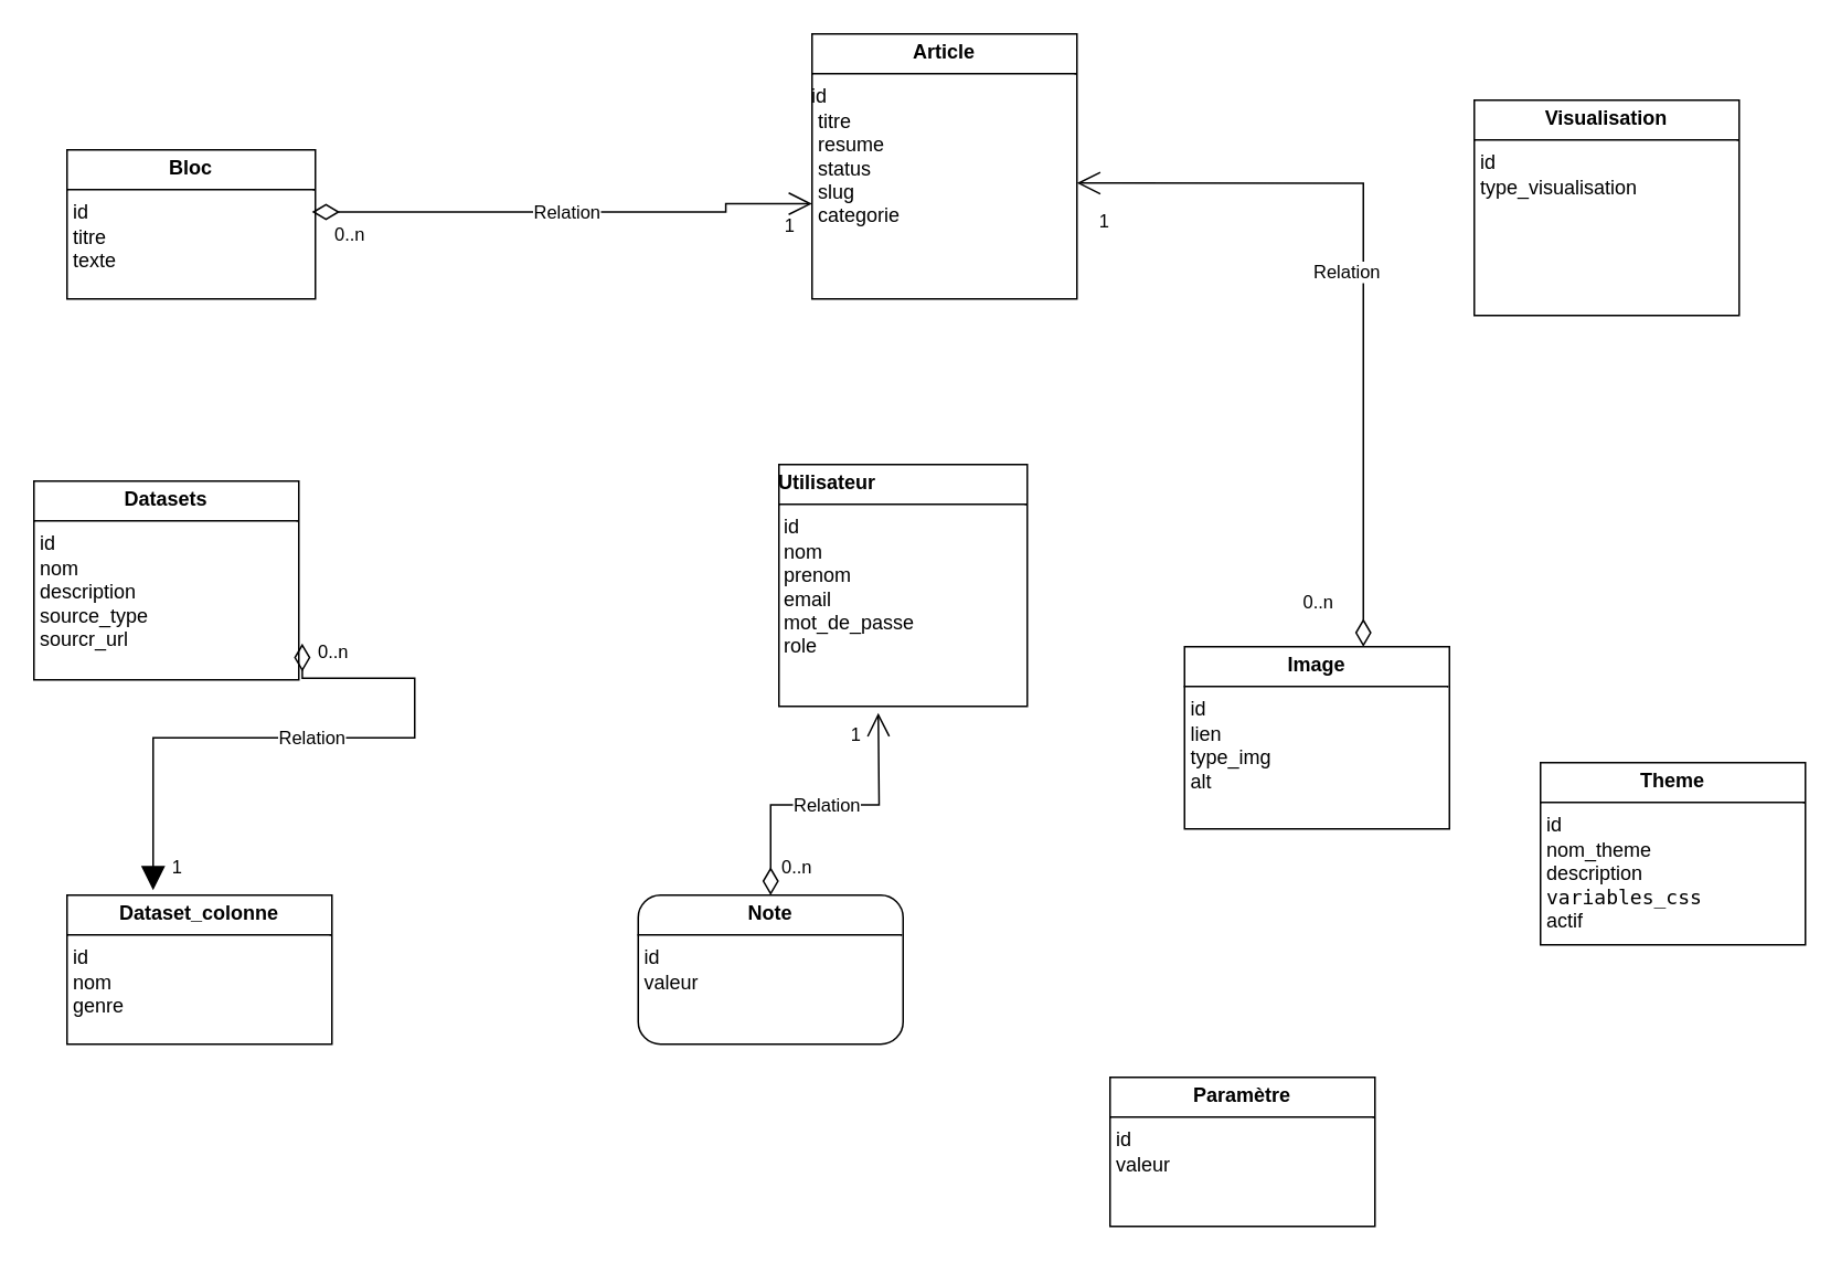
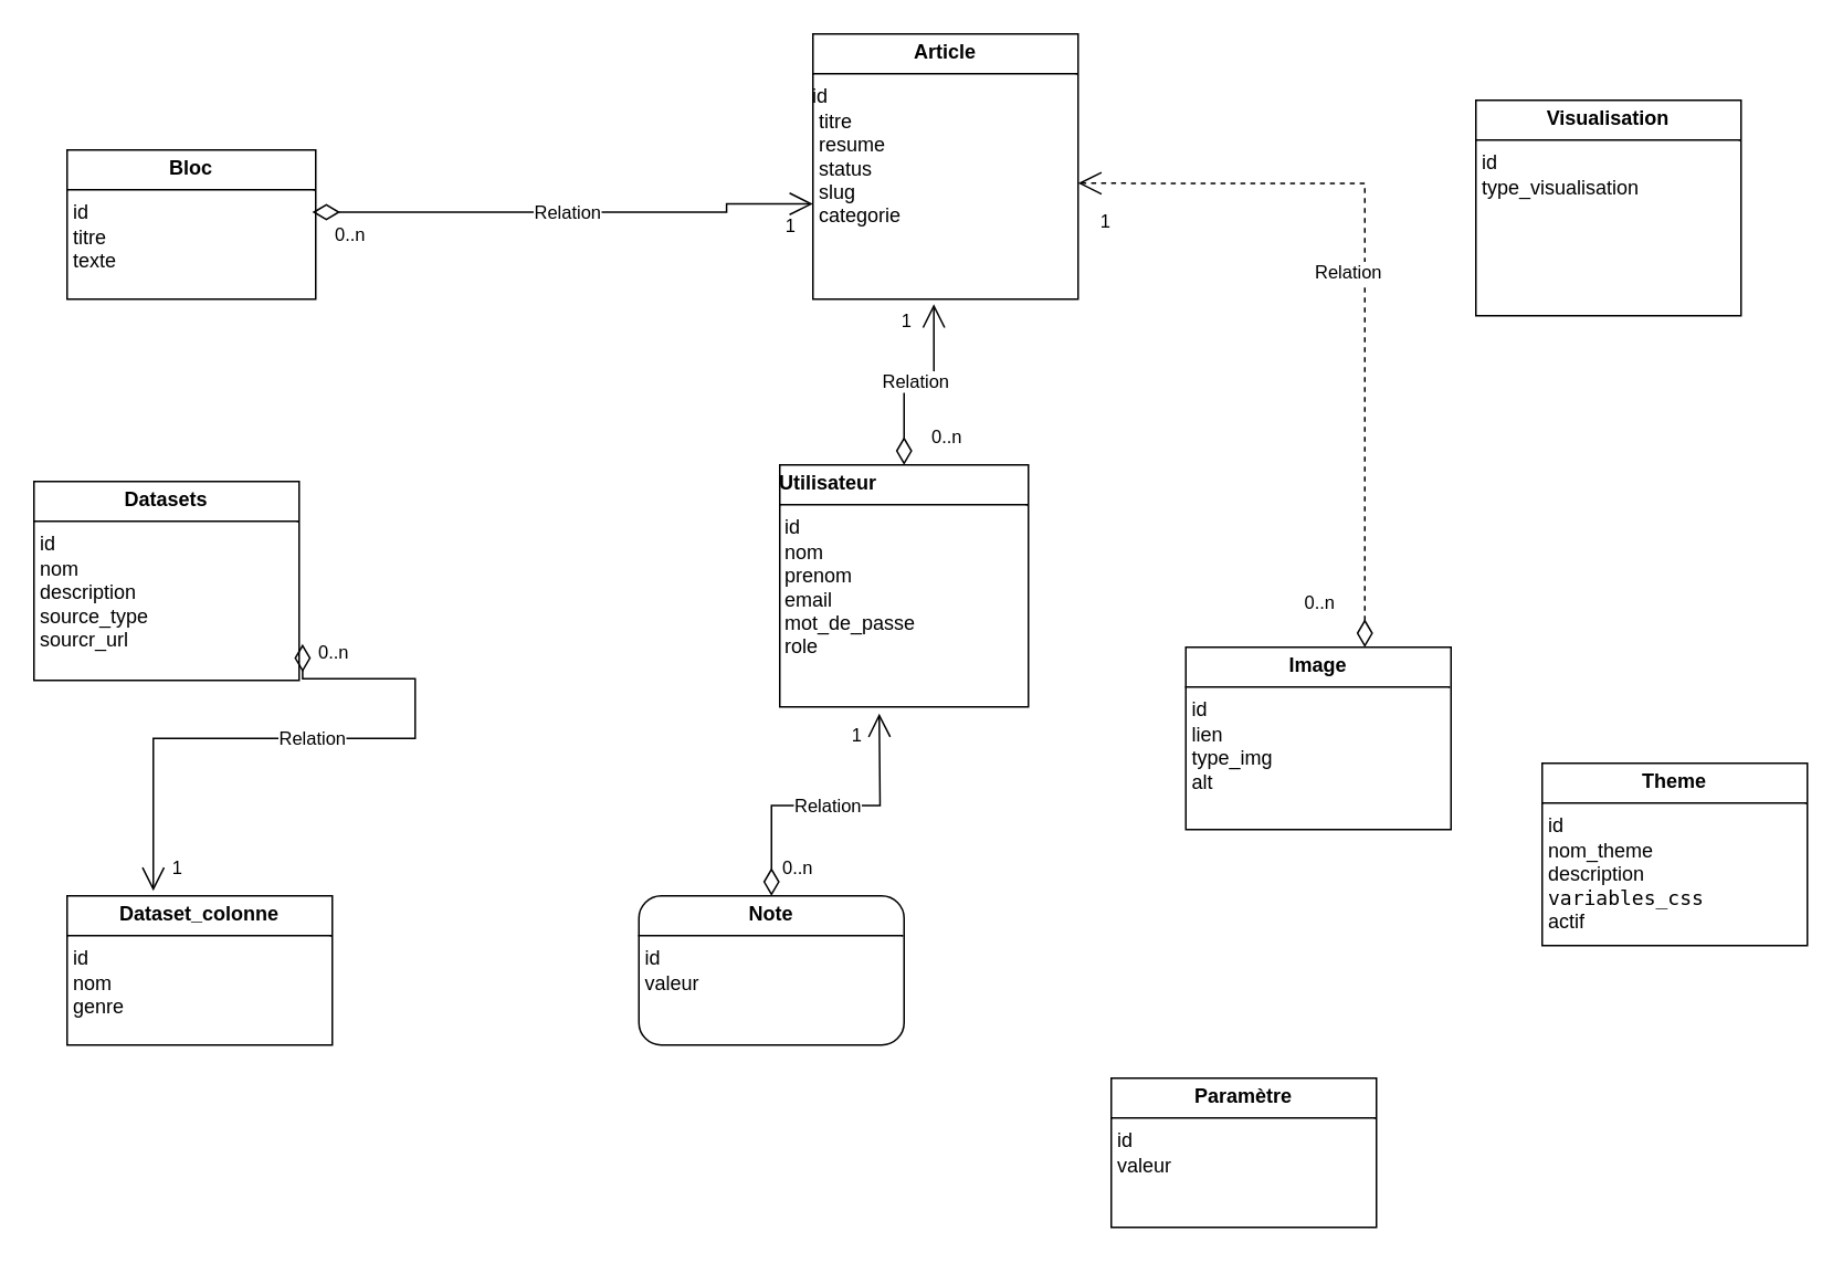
- <mxCell id="21" value="Relation" style="endArrow=open;html=1;endSize=12;startArrow=diamondThin;startSize=14;startFill=0;edgeStyle=orthogonalEdgeStyle;rounded=0;exitX=0.675;exitY=0;exitDx=0;exitDy=0;exitPerimeter=0;entryX=1;entryY=0.563;entryDx=0;entryDy=0;entryPerimeter=0;" edge="1" parent="1" source="5" target="2"><mxGeometry y="10" relative="1" as="geometry"><mxPoint x="710" y="320" as="sourcePoint" /><mxPoint x="800" y="100" as="targetPoint" /><mxPoint as="offset" /></mxGeometry></mxCell>
+ <mxCell id="21" value="Relation" style="endArrow=open;html=1;endSize=12;startArrow=diamondThin;startSize=14;startFill=0;edgeStyle=orthogonalEdgeStyle;rounded=0;exitX=0.675;exitY=0;exitDx=0;exitDy=0;exitPerimeter=0;entryX=1;entryY=0.563;entryDx=0;entryDy=0;entryPerimeter=0;dashed=1;" edge="1" parent="1" source="5" target="2"><mxGeometry y="10" relative="1" as="geometry"><mxPoint x="710" y="320" as="sourcePoint" /><mxPoint x="800" y="100" as="targetPoint" /><mxPoint as="offset" /></mxGeometry></mxCell>
+ <mxCell id="15" value="Relation" style="endArrow=open;html=1;endSize=12;startArrow=diamondThin;startSize=14;startFill=0;edgeStyle=orthogonalEdgeStyle;rounded=0;entryX=0.456;entryY=1.019;entryDx=0;entryDy=0;entryPerimeter=0;exitX=0.5;exitY=0;exitDx=0;exitDy=0;" edge="1" parent="1" source="4" target="2"><mxGeometry relative="1" as="geometry"><mxPoint x="440" y="400" as="sourcePoint" /><mxPoint x="600" y="400" as="targetPoint" /></mxGeometry></mxCell>
+ <mxCell id="16" value="0..n" style="edgeLabel;resizable=0;html=1;align=left;verticalAlign=top;" connectable="0" vertex="1" parent="15"><mxGeometry x="-1" relative="1" as="geometry"><mxPoint x="15" y="-30" as="offset" /></mxGeometry></mxCell>
+ <mxCell id="17" value="1" style="edgeLabel;resizable=0;html=1;align=right;verticalAlign=top;" connectable="0" vertex="1" parent="15"><mxGeometry x="1" relative="1" as="geometry"><mxPoint x="-13" y="-3" as="offset" /></mxGeometry></mxCell>
- <mxCell id="24" value="Relation" style="endArrow=block;html=1;endSize=12;startArrow=diamondThin;startSize=14;startFill=0;edgeStyle=orthogonalEdgeStyle;rounded=0;exitX=1.013;exitY=0.817;exitDx=0;exitDy=0;exitPerimeter=0;entryX=0.325;entryY=-0.033;entryDx=0;entryDy=0;entryPerimeter=0;" edge="1" parent="1" source="6" target="7"><mxGeometry relative="1" as="geometry"><mxPoint x="250" y="444.5" as="sourcePoint" /><mxPoint x="410" y="444.5" as="targetPoint" /><Array as="points"><mxPoint x="182" y="409" /><mxPoint x="250" y="409" /><mxPoint x="250" y="445" /><mxPoint x="92" y="445" /></Array></mxGeometry></mxCell>
+ <mxCell id="24" value="Relation" style="endArrow=open;html=1;endSize=12;startArrow=diamondThin;startSize=14;startFill=0;edgeStyle=orthogonalEdgeStyle;rounded=0;exitX=1.013;exitY=0.817;exitDx=0;exitDy=0;exitPerimeter=0;entryX=0.325;entryY=-0.033;entryDx=0;entryDy=0;entryPerimeter=0;" edge="1" parent="1" source="6" target="7"><mxGeometry relative="1" as="geometry"><mxPoint x="250" y="444.5" as="sourcePoint" /><mxPoint x="410" y="444.5" as="targetPoint" /><Array as="points"><mxPoint x="182" y="409" /><mxPoint x="250" y="409" /><mxPoint x="250" y="445" /><mxPoint x="92" y="445" /></Array></mxGeometry></mxCell>
